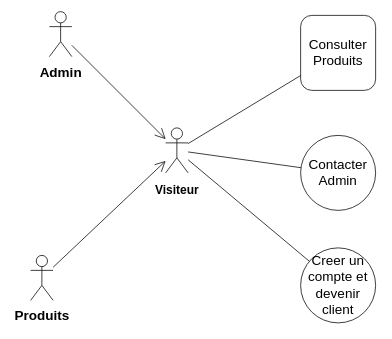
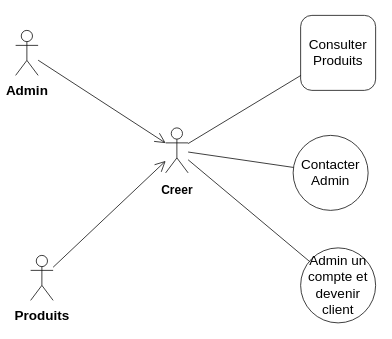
- <mxCell id="4" value="Admin" style="shape=umlActor;verticalLabelPosition=bottom;verticalAlign=top;html=1;shadow=0;labelBackgroundColor=none;fontSize=18;fontStyle=1;spacingTop=4;" vertex="1" parent="1"><mxGeometry x="65" y="15" width="30" height="60" as="geometry" /></mxCell>
+ <mxCell id="4" value="Admin" style="shape=umlActor;verticalLabelPosition=bottom;verticalAlign=top;html=1;shadow=0;labelBackgroundColor=none;fontSize=18;fontStyle=1;spacingTop=4;" vertex="1" parent="1"><mxGeometry x="20" y="40" width="30" height="60" as="geometry" /></mxCell>
- <mxCell id="9" value="Contacter Admin" style="ellipse;whiteSpace=wrap;html=1;align=center;shadow=0;labelBackgroundColor=none;fontSize=18;" vertex="1" parent="1"><mxGeometry x="400" y="180" width="100" height="100" as="geometry" /></mxCell>
+ <mxCell id="9" value="Contacter Admin" style="ellipse;whiteSpace=wrap;html=1;align=center;shadow=0;labelBackgroundColor=none;fontSize=18;" vertex="1" parent="1"><mxGeometry x="390" y="180" width="100" height="100" as="geometry" /></mxCell>
- <mxCell id="2" value="Visiteur" style="shape=umlActor;verticalLabelPosition=bottom;verticalAlign=top;html=1;labelBackgroundColor=none;labelBorderColor=none;spacingTop=6;spacing=3;shadow=0;fontSize=16;fontStyle=1" vertex="1" parent="1"><mxGeometry x="220" y="170" width="30" height="60" as="geometry" /></mxCell>
+ <mxCell id="2" value="Creer" style="shape=umlActor;verticalLabelPosition=bottom;verticalAlign=top;html=1;labelBackgroundColor=none;labelBorderColor=none;spacingTop=6;spacing=3;shadow=0;fontSize=16;fontStyle=1" vertex="1" parent="1"><mxGeometry x="220" y="170" width="30" height="60" as="geometry" /></mxCell>
- <mxCell id="10" value="Creer un compte et devenir client" style="ellipse;whiteSpace=wrap;html=1;align=center;shadow=0;labelBackgroundColor=none;fontSize=18;" vertex="1" parent="1"><mxGeometry x="400" y="330" width="100" height="100" as="geometry" /></mxCell>
+ <mxCell id="10" value="Admin un compte et devenir client" style="ellipse;whiteSpace=wrap;html=1;align=center;shadow=0;labelBackgroundColor=none;fontSize=18;" vertex="1" parent="1"><mxGeometry x="400" y="330" width="100" height="100" as="geometry" /></mxCell>
